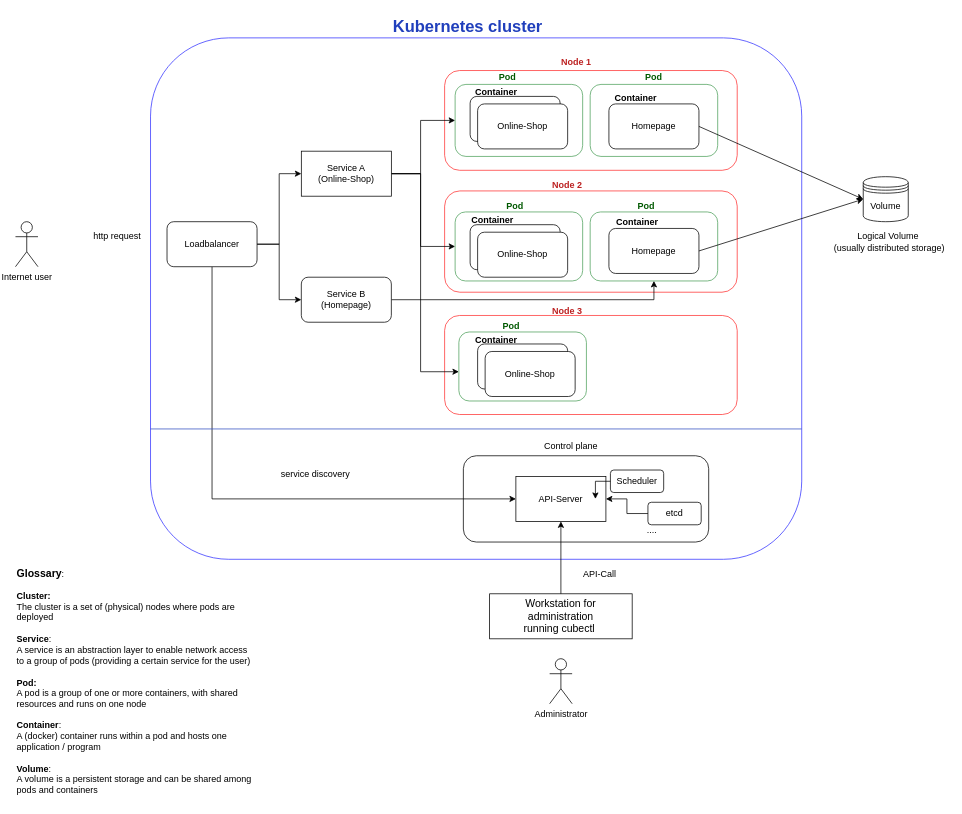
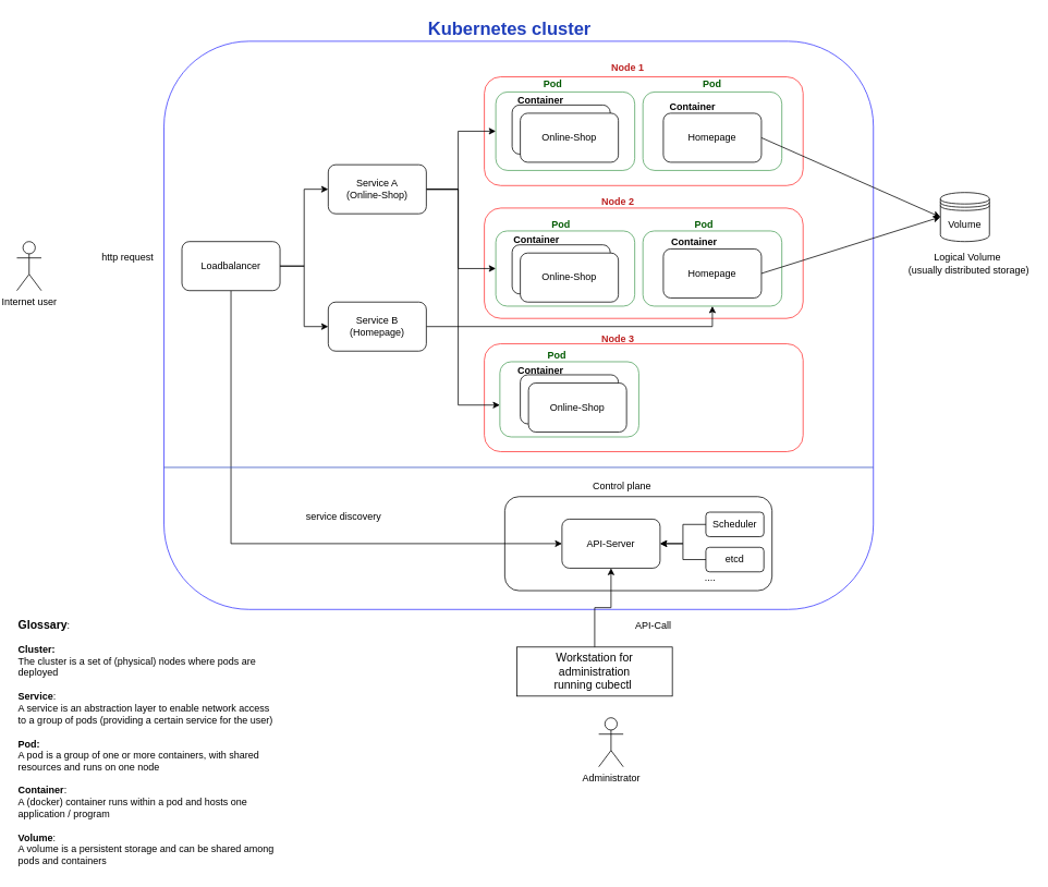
- <mxCell id="52" value="Service A&lt;br&gt;(Online-Shop)" style="whiteSpace=wrap;html=1;rounded=0;" parent="1" vertex="1"><mxGeometry x="401" y="201" width="120" height="60" as="geometry" /></mxCell>
+ <mxCell id="52" value="Service A&lt;br&gt;(Online-Shop)" style="rounded=1;whiteSpace=wrap;html=1;" parent="1" vertex="1"><mxGeometry x="401" y="201" width="120" height="60" as="geometry" /></mxCell>
- <mxCell id="60" value="Scheduler" style="rounded=1;whiteSpace=wrap;html=1;strokeColor=#000000;fontColor=#000000;fillColor=none;" vertex="1" parent="1"><mxGeometry x="813" y="626" width="71" height="30" as="geometry" /></mxCell>
+ <mxCell id="60" value="Scheduler" style="rounded=1;whiteSpace=wrap;html=1;strokeColor=#000000;fontColor=#000000;fillColor=none;" vertex="1" parent="1"><mxGeometry x="863" y="626" width="71" height="30" as="geometry" /></mxCell>
- <mxCell id="30" value="API-Server" style="whiteSpace=wrap;html=1;strokeColor=#000000;fontColor=#000000;fillColor=none;rounded=0;" parent="1" vertex="1"><mxGeometry x="687" y="634.5" width="120" height="60" as="geometry" /></mxCell>
+ <mxCell id="30" value="API-Server" style="rounded=1;whiteSpace=wrap;html=1;strokeColor=#000000;fontColor=#000000;fillColor=none;" parent="1" vertex="1"><mxGeometry x="687" y="634.5" width="120" height="60" as="geometry" /></mxCell>
- <mxCell id="39" value="Workstation for &lt;br&gt;administration&lt;br&gt;running&amp;nbsp;cubectl&amp;nbsp;" style="rounded=0;whiteSpace=wrap;html=1;strokeColor=#000000;fontSize=14;fontColor=#000000;fillColor=none;" parent="1" vertex="1"><mxGeometry x="652" y="791" width="190" height="60" as="geometry" /></mxCell>
+ <mxCell id="39" value="Workstation for &lt;br&gt;administration&lt;br&gt;running&amp;nbsp;cubectl&amp;nbsp;" style="rounded=0;whiteSpace=wrap;html=1;strokeColor=#000000;fontSize=14;fontColor=#000000;fillColor=none;" parent="1" vertex="1"><mxGeometry x="632" y="791" width="190" height="60" as="geometry" /></mxCell>
